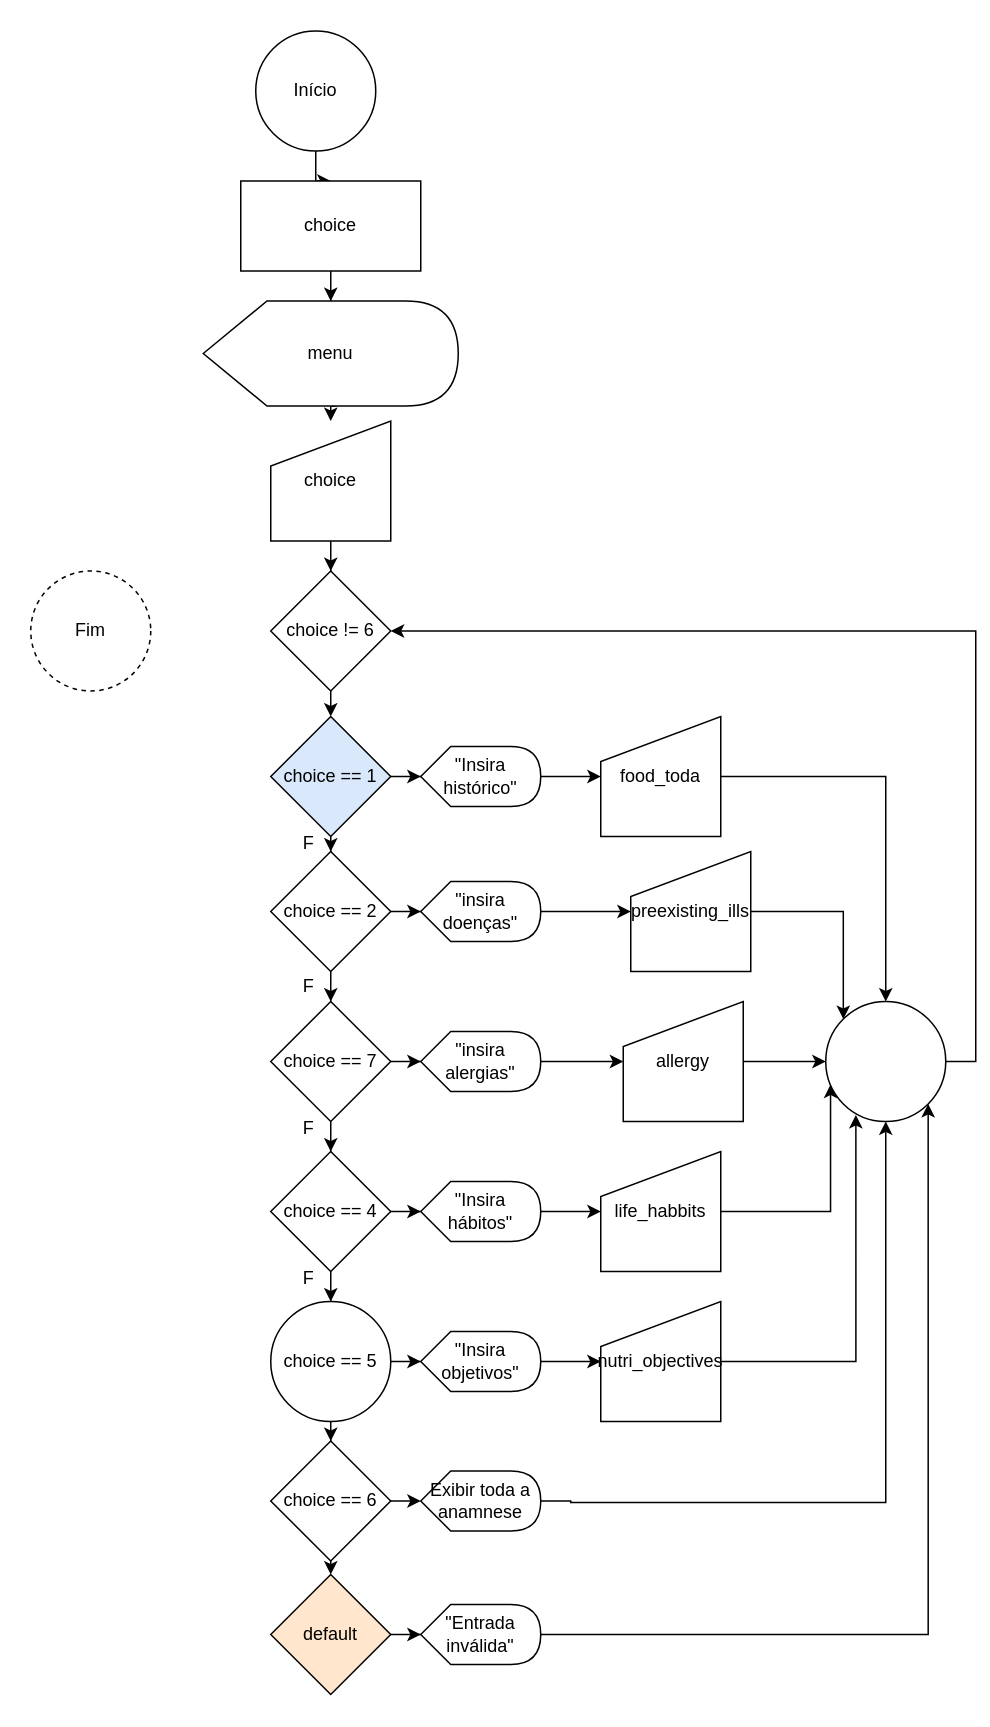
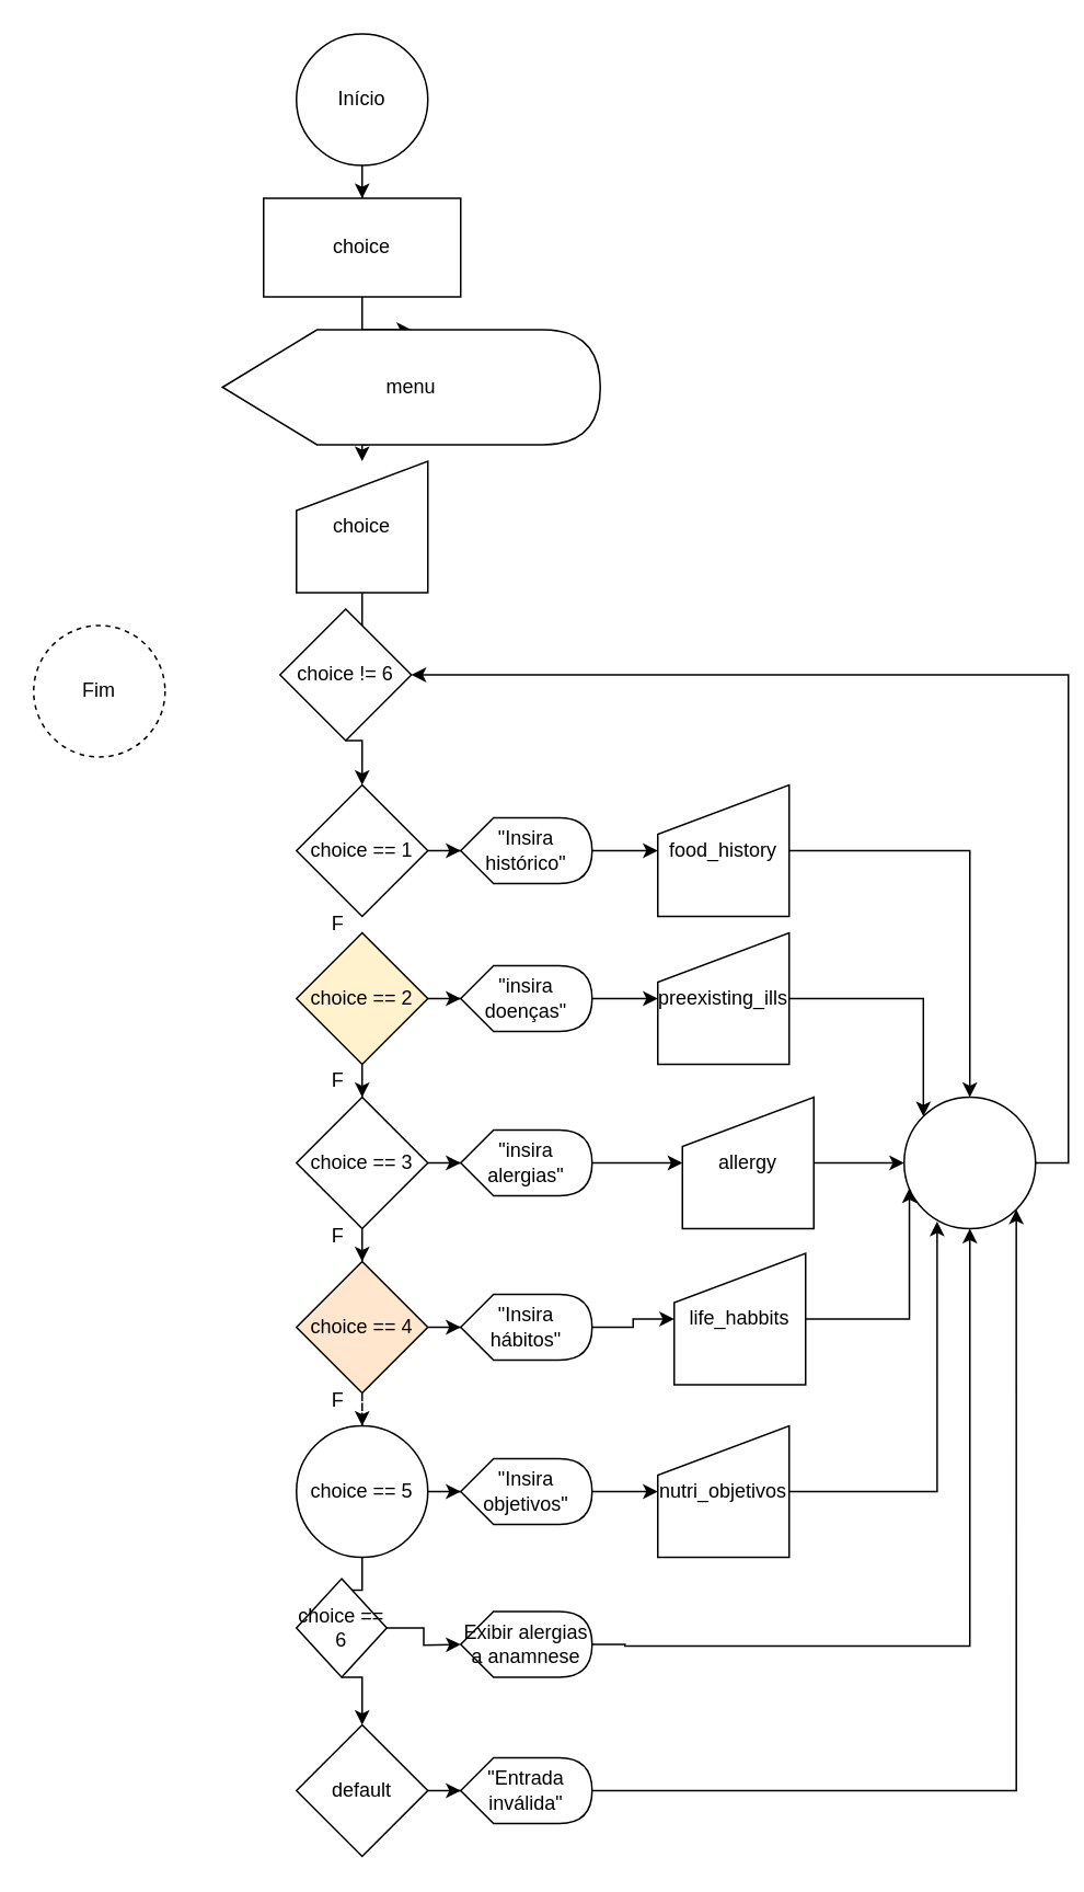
- <mxCell id="3" value="Início" style="ellipse;whiteSpace=wrap;html=1;" vertex="1" parent="1"><mxGeometry x="170" y="20" width="80" height="80" as="geometry" /></mxCell>
+ <mxCell id="3" value="Início" style="ellipse;whiteSpace=wrap;html=1;" vertex="1" parent="1"><mxGeometry x="180" y="20" width="80" height="80" as="geometry" /></mxCell>
- <mxCell id="7" value="menu" style="shape=display;whiteSpace=wrap;html=1;" vertex="1" parent="1"><mxGeometry x="135" y="200" width="170" height="70" as="geometry" /></mxCell>
+ <mxCell id="7" value="menu" style="shape=display;whiteSpace=wrap;html=1;" vertex="1" parent="1"><mxGeometry x="135" y="200" width="230" height="70" as="geometry" /></mxCell>
- <mxCell id="54" value="choice != 6" style="rhombus;whiteSpace=wrap;html=1;" vertex="1" parent="1"><mxGeometry x="180" y="380" width="80" height="80" as="geometry" /></mxCell>
+ <mxCell id="54" value="choice != 6" style="rhombus;whiteSpace=wrap;html=1;" vertex="1" parent="1"><mxGeometry x="170" y="370" width="80" height="80" as="geometry" /></mxCell>
- <mxCell id="12" value="choice == 1" style="rhombus;whiteSpace=wrap;html=1;fillColor=#dae8fc;" vertex="1" parent="1"><mxGeometry x="180" y="477" width="80" height="80" as="geometry" /></mxCell>
+ <mxCell id="12" value="choice == 1" style="rhombus;whiteSpace=wrap;html=1;" vertex="1" parent="1"><mxGeometry x="180" y="477" width="80" height="80" as="geometry" /></mxCell>
- <mxCell id="38" value="food_toda" style="shape=manualInput;whiteSpace=wrap;html=1;" vertex="1" parent="1"><mxGeometry x="400" y="477" width="80" height="80" as="geometry" /></mxCell>
+ <mxCell id="38" value="food_history" style="shape=manualInput;whiteSpace=wrap;html=1;" vertex="1" parent="1"><mxGeometry x="400" y="477" width="80" height="80" as="geometry" /></mxCell>
- <mxCell id="10" value="" style="edgeStyle=orthogonalEdgeStyle;rounded=0;orthogonalLoop=1;jettySize=auto;html=1;" edge="1" parent="1" source="12" target="26"><mxGeometry relative="1" as="geometry" /></mxCell>
- <mxCell id="26" value="choice == 2" style="rhombus;whiteSpace=wrap;html=1;" vertex="1" parent="1"><mxGeometry x="180" y="567" width="80" height="80" as="geometry" /></mxCell>
+ <mxCell id="26" value="choice == 2" style="rhombus;whiteSpace=wrap;html=1;fillColor=#fff2cc;" vertex="1" parent="1"><mxGeometry x="180" y="567" width="80" height="80" as="geometry" /></mxCell>
- <mxCell id="40" value="preexisting_ills" style="shape=manualInput;whiteSpace=wrap;html=1;" vertex="1" parent="1"><mxGeometry x="420" y="567" width="80" height="80" as="geometry" /></mxCell>
+ <mxCell id="40" value="preexisting_ills" style="shape=manualInput;whiteSpace=wrap;html=1;" vertex="1" parent="1"><mxGeometry x="400" y="567" width="80" height="80" as="geometry" /></mxCell>
- <mxCell id="23" value="choice == 7" style="rhombus;whiteSpace=wrap;html=1;" vertex="1" parent="1"><mxGeometry x="180" y="667" width="80" height="80" as="geometry" /></mxCell>
+ <mxCell id="23" value="choice == 3" style="rhombus;whiteSpace=wrap;html=1;" vertex="1" parent="1"><mxGeometry x="180" y="667" width="80" height="80" as="geometry" /></mxCell>
- <mxCell id="20" value="choice == 4" style="rhombus;whiteSpace=wrap;html=1;" vertex="1" parent="1"><mxGeometry x="180" y="767" width="80" height="80" as="geometry" /></mxCell>
+ <mxCell id="20" value="choice == 4" style="rhombus;whiteSpace=wrap;html=1;fillColor=#ffe6cc;" vertex="1" parent="1"><mxGeometry x="180" y="767" width="80" height="80" as="geometry" /></mxCell>
- <mxCell id="44" value="life_habbits" style="shape=manualInput;whiteSpace=wrap;html=1;" vertex="1" parent="1"><mxGeometry x="400" y="767" width="80" height="80" as="geometry" /></mxCell>
+ <mxCell id="44" value="life_habbits" style="shape=manualInput;whiteSpace=wrap;html=1;" vertex="1" parent="1"><mxGeometry x="410" y="762" width="80" height="80" as="geometry" /></mxCell>
- <mxCell id="18" value="" style="edgeStyle=orthogonalEdgeStyle;rounded=0;orthogonalLoop=1;jettySize=auto;html=1;" edge="1" parent="1" source="20" target="17"><mxGeometry relative="1" as="geometry" /></mxCell>
+ <mxCell id="18" value="" style="edgeStyle=orthogonalEdgeStyle;rounded=0;orthogonalLoop=1;jettySize=auto;html=1;dashed=1;" edge="1" parent="1" source="20" target="17"><mxGeometry relative="1" as="geometry" /></mxCell>
- <mxCell id="46" value="nutri_objectives" style="shape=manualInput;whiteSpace=wrap;html=1;" vertex="1" parent="1"><mxGeometry x="400" y="867" width="80" height="80" as="geometry" /></mxCell>
+ <mxCell id="46" value="nutri_objetivos" style="shape=manualInput;whiteSpace=wrap;html=1;" vertex="1" parent="1"><mxGeometry x="400" y="867" width="80" height="80" as="geometry" /></mxCell>
- <mxCell id="57" value="choice == 6" style="rhombus;whiteSpace=wrap;html=1;" vertex="1" parent="1"><mxGeometry x="180" y="960" width="80" height="80" as="geometry" /></mxCell>
+ <mxCell id="57" value="choice == 6" style="rhombus;whiteSpace=wrap;html=1;" vertex="1" parent="1"><mxGeometry x="180" y="960" width="55" height="60" as="geometry" /></mxCell>
- <mxCell id="59" value="Exibir toda a anamnese" style="shape=display;whiteSpace=wrap;html=1;" vertex="1" parent="1"><mxGeometry x="280" y="980" width="80" height="40" as="geometry" /></mxCell>
+ <mxCell id="59" value="Exibir alergias a anamnese" style="shape=display;whiteSpace=wrap;html=1;" vertex="1" parent="1"><mxGeometry x="280" y="980" width="80" height="40" as="geometry" /></mxCell>
- <mxCell id="14" value="default" style="rhombus;whiteSpace=wrap;html=1;fillColor=#ffe6cc;" vertex="1" parent="1"><mxGeometry x="180" y="1049" width="80" height="80" as="geometry" /></mxCell>
+ <mxCell id="14" value="default" style="rhombus;whiteSpace=wrap;html=1;" vertex="1" parent="1"><mxGeometry x="180" y="1049" width="80" height="80" as="geometry" /></mxCell>
